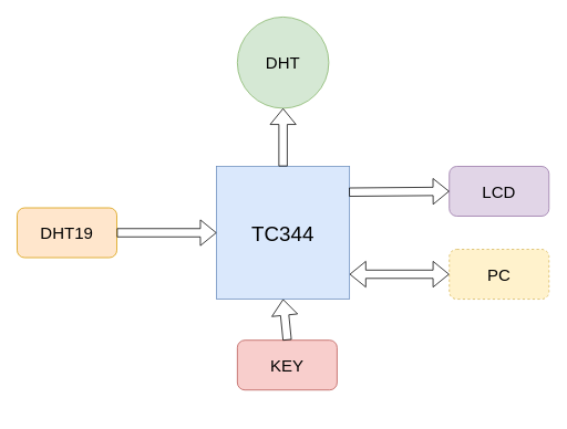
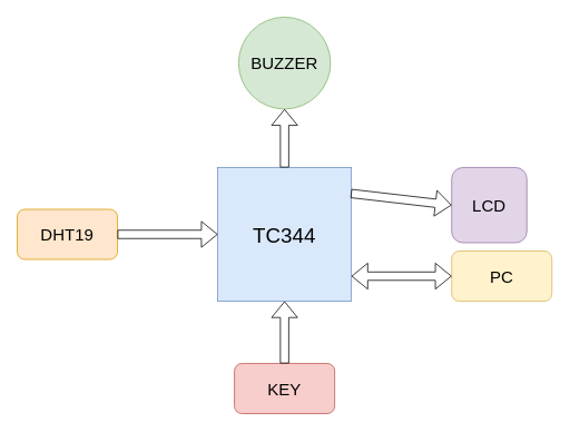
- <mxCell id="7" value="DHT" style="ellipse;whiteSpace=wrap;html=1;aspect=fixed;fontFamily=Helvetica;fontSize=20;fillColor=#d5e8d4;strokeColor=#82b366;" vertex="1" parent="1"><mxGeometry x="285" y="20" width="110" height="110" as="geometry" /></mxCell>
+ <mxCell id="7" value="BUZZER" style="ellipse;whiteSpace=wrap;html=1;aspect=fixed;fontFamily=Helvetica;fontSize=20;fillColor=#d5e8d4;strokeColor=#82b366;" vertex="1" parent="1"><mxGeometry x="285" y="20" width="110" height="110" as="geometry" /></mxCell>
- <mxCell id="5" value="&lt;font style=&quot;font-size: 20px;&quot;&gt;LCD&lt;/font&gt;" style="rounded=1;whiteSpace=wrap;html=1;fillColor=#e1d5e7;strokeColor=#9673a6;" vertex="1" parent="1"><mxGeometry x="540" y="200" width="120" height="60" as="geometry" /></mxCell>
+ <mxCell id="5" value="&lt;font style=&quot;font-size: 20px;&quot;&gt;LCD&lt;/font&gt;" style="rounded=1;whiteSpace=wrap;html=1;fillColor=#e1d5e7;strokeColor=#9673a6;" vertex="1" parent="1"><mxGeometry x="540" y="200" width="90" height="90" as="geometry" /></mxCell>
- <mxCell id="6" value="&lt;font style=&quot;font-size: 20px;&quot;&gt;PC&lt;/font&gt;" style="rounded=1;whiteSpace=wrap;html=1;fillColor=#fff2cc;strokeColor=#d6b656;dashed=1;" vertex="1" parent="1"><mxGeometry x="540" y="300" width="120" height="60" as="geometry" /></mxCell>
+ <mxCell id="6" value="&lt;font style=&quot;font-size: 20px;&quot;&gt;PC&lt;/font&gt;" style="rounded=1;whiteSpace=wrap;html=1;fillColor=#fff2cc;strokeColor=#d6b656;" vertex="1" parent="1"><mxGeometry x="540" y="300" width="120" height="60" as="geometry" /></mxCell>
- <mxCell id="3" value="&lt;font style=&quot;font-size: 20px;&quot;&gt;KEY&lt;/font&gt;" style="rounded=1;whiteSpace=wrap;html=1;fillColor=#f8cecc;strokeColor=#b85450;" vertex="1" parent="1"><mxGeometry x="285" y="409.5" width="120" height="60" as="geometry" /></mxCell>
+ <mxCell id="3" value="&lt;font style=&quot;font-size: 20px;&quot;&gt;KEY&lt;/font&gt;" style="rounded=1;whiteSpace=wrap;html=1;fillColor=#f8cecc;strokeColor=#b85450;" vertex="1" parent="1"><mxGeometry x="280" y="434.5" width="120" height="60" as="geometry" /></mxCell>
